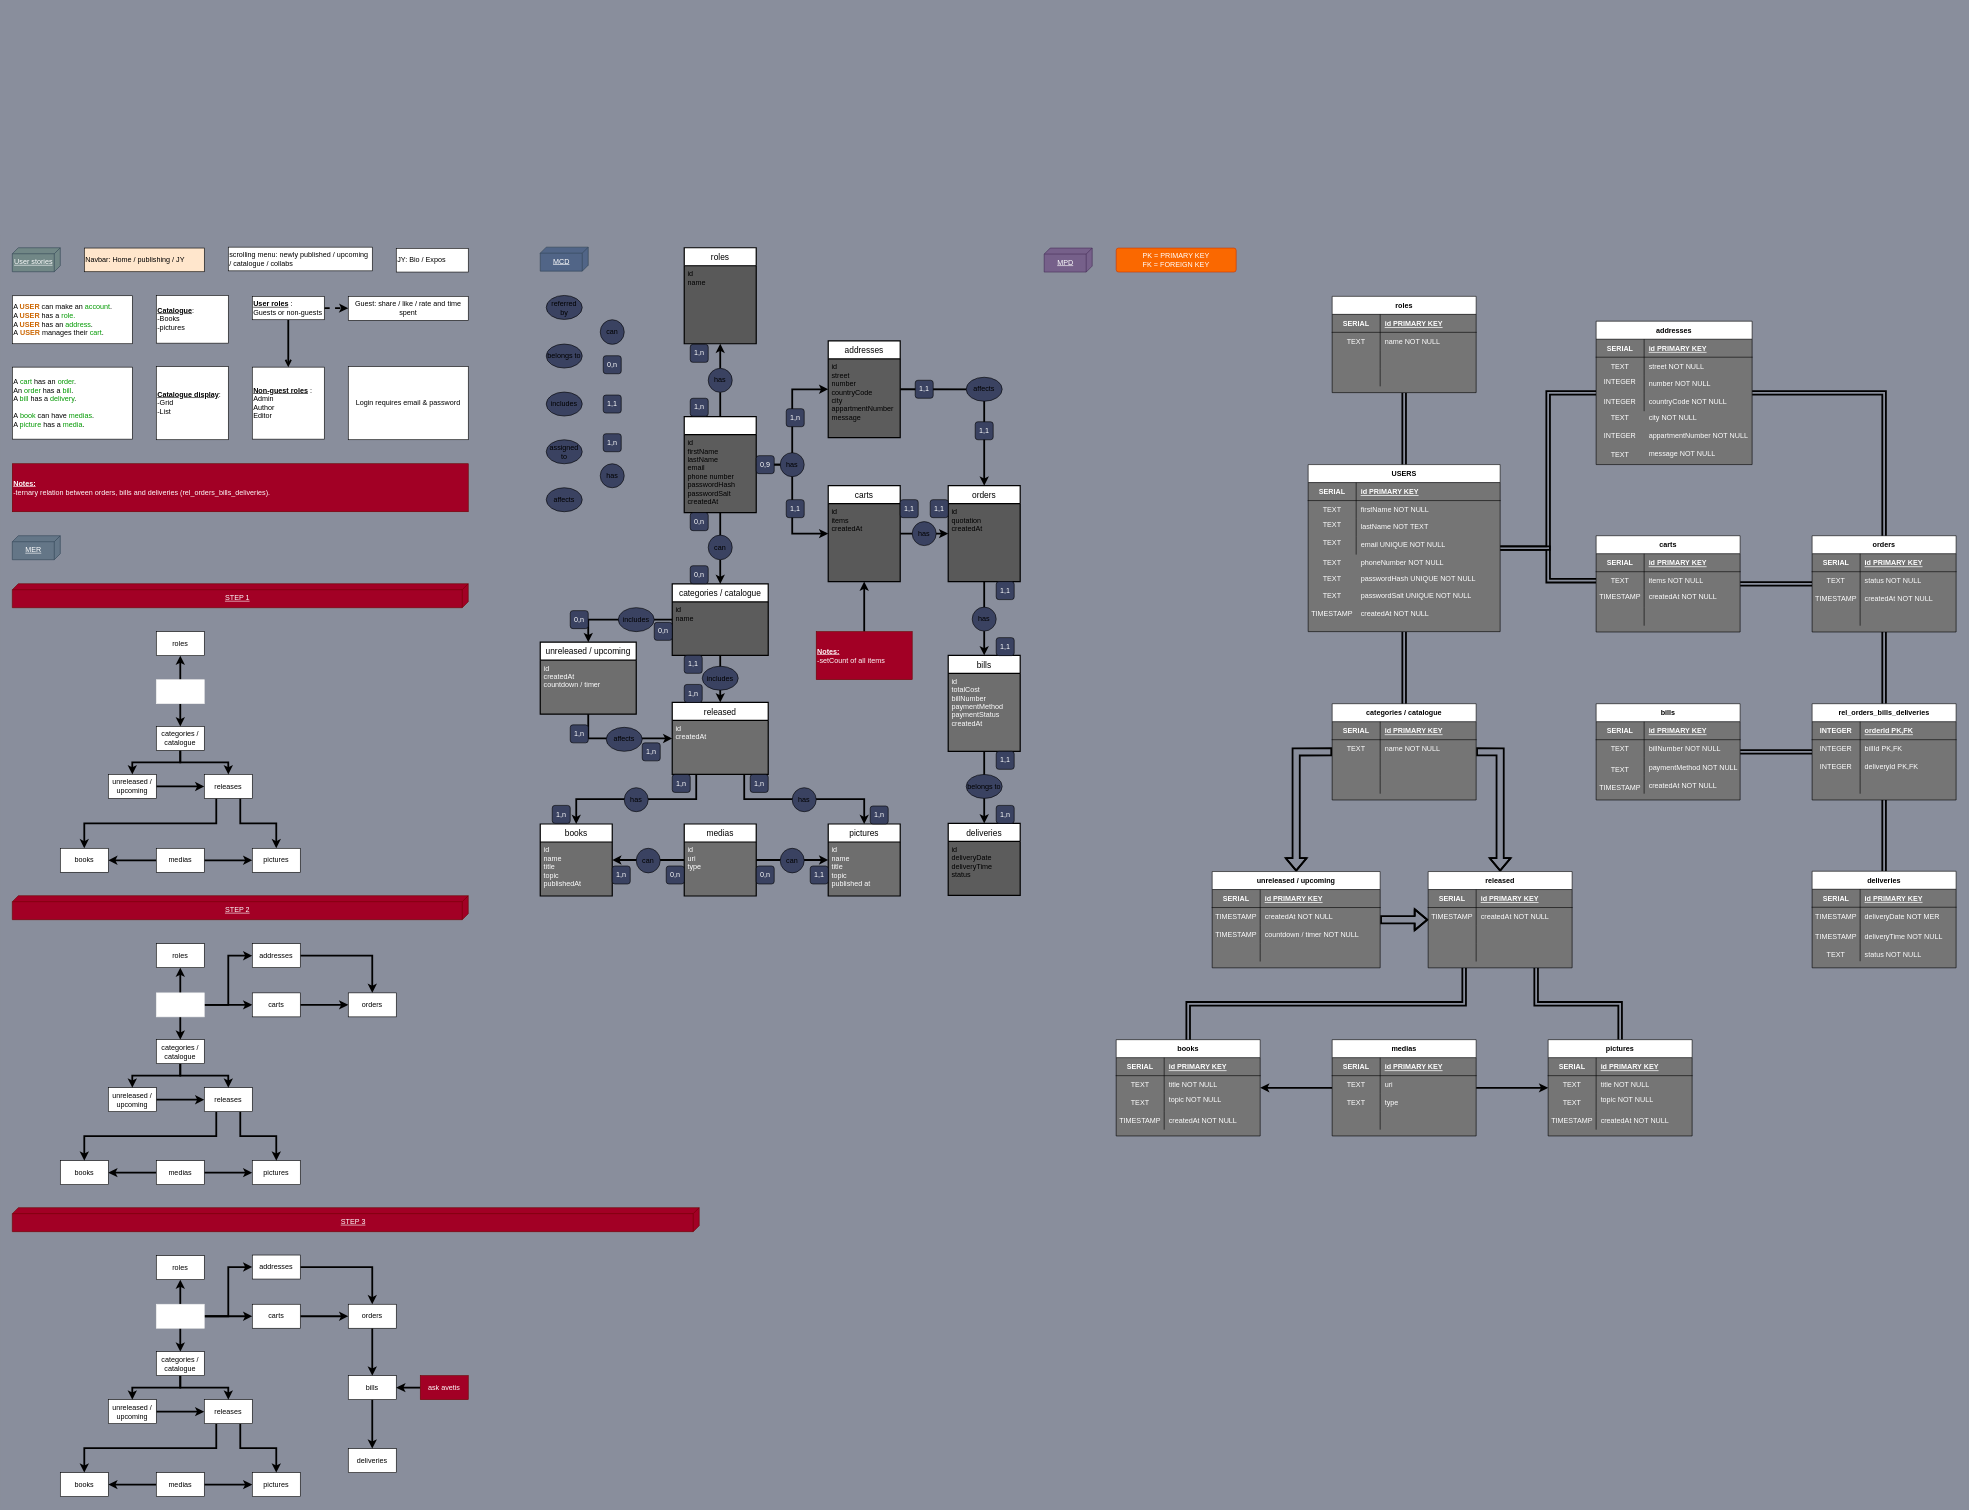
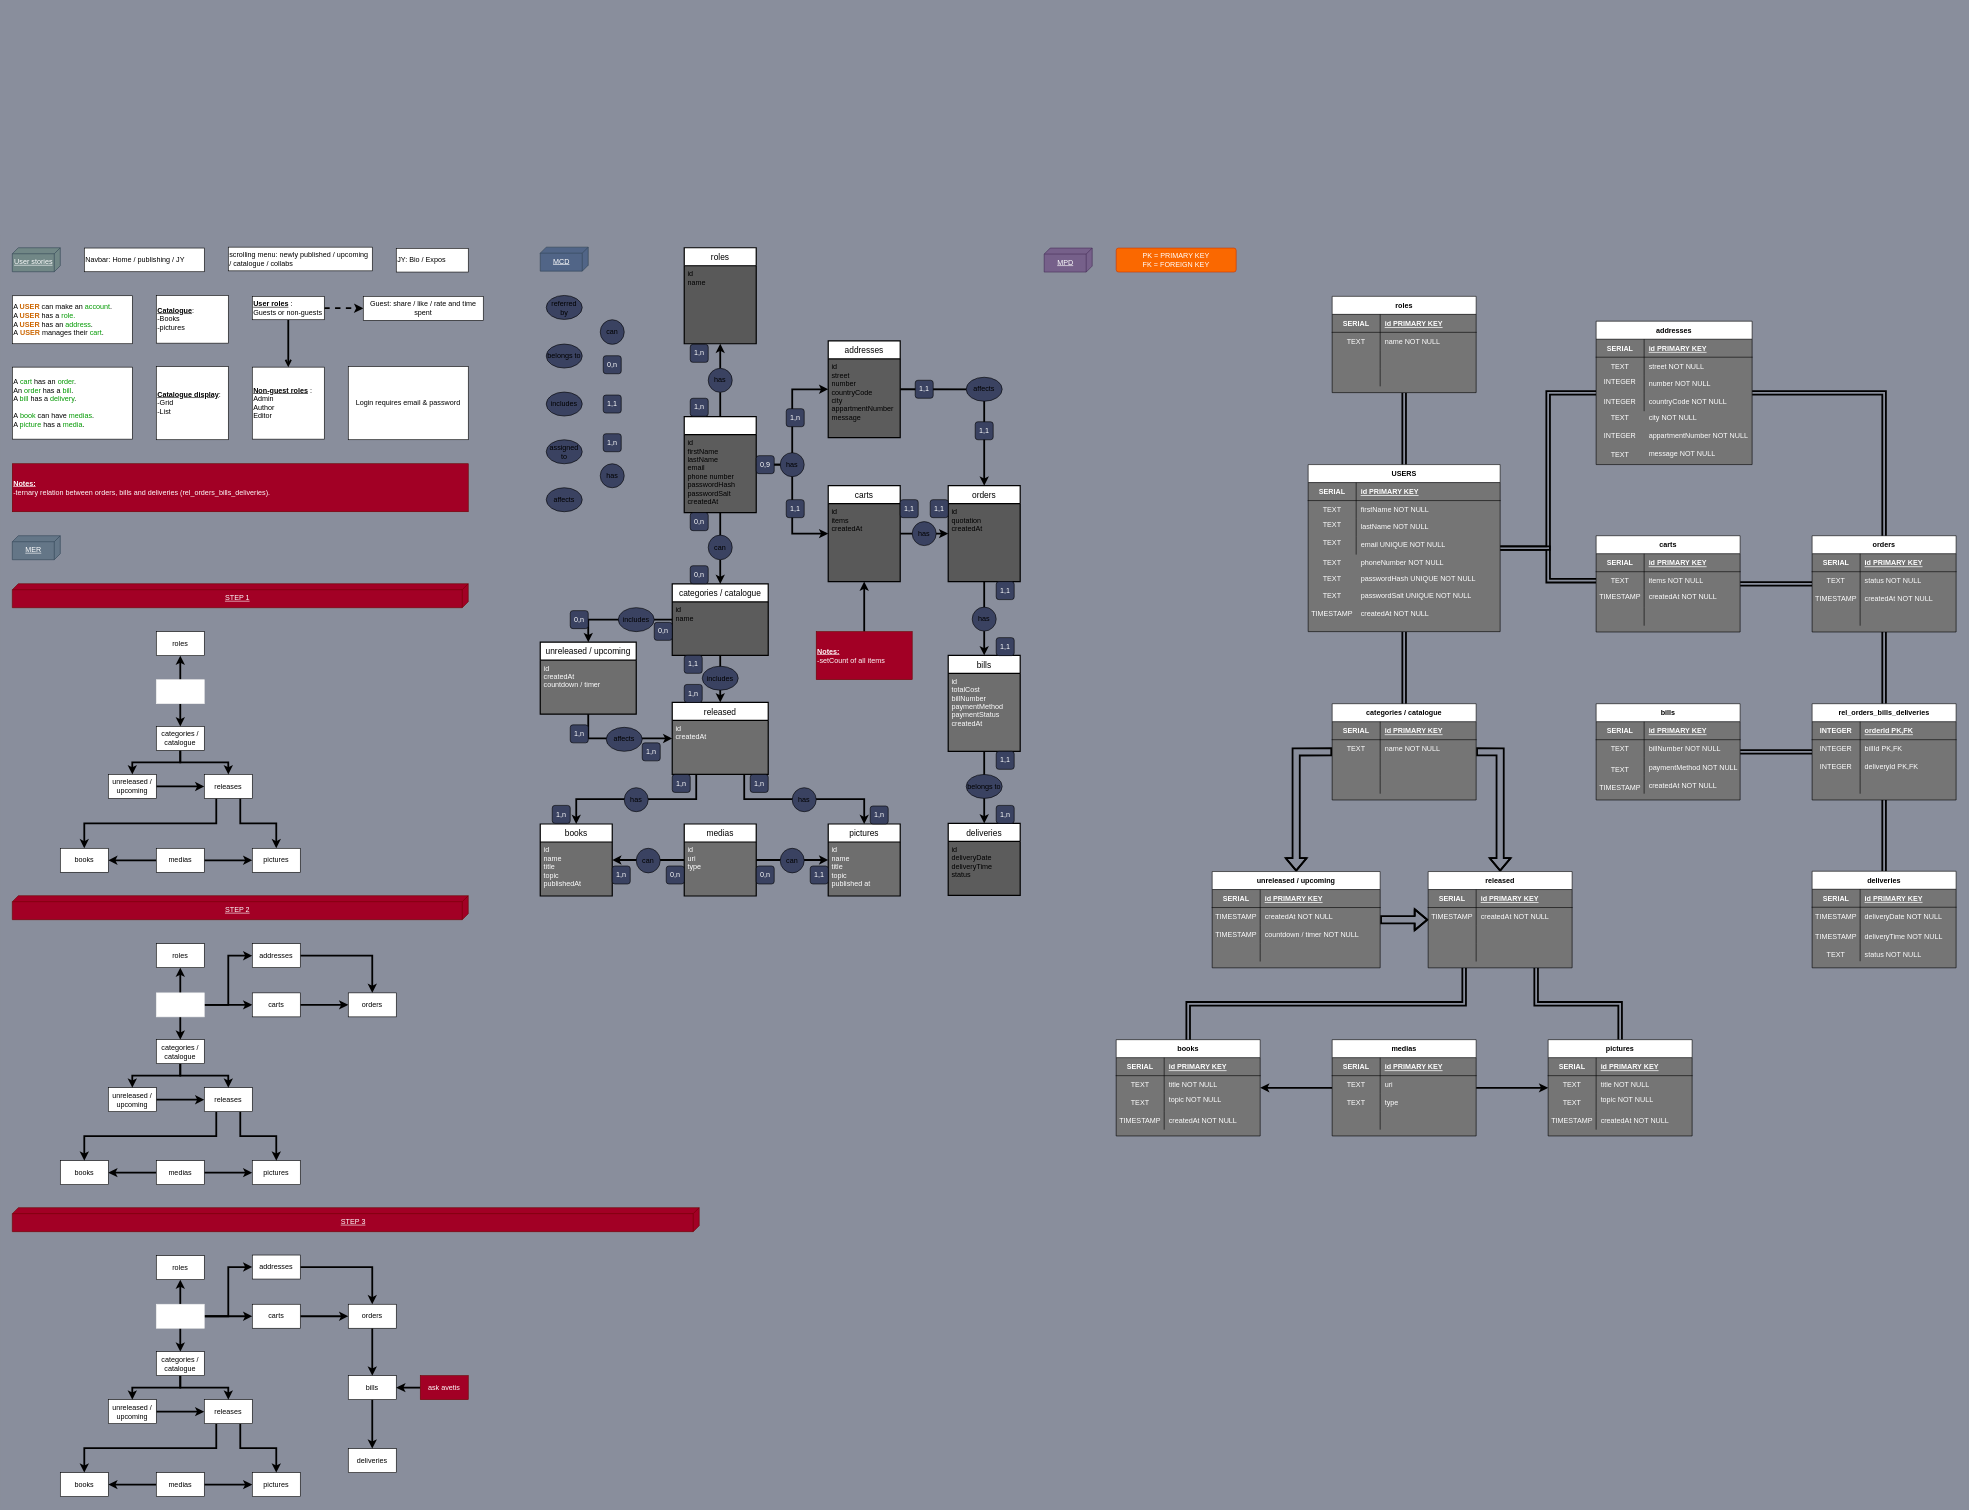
- <mxCell id="89" value="Navbar: Home / publishing / JY" style="rounded=0;arcSize=10;whiteSpace=wrap;html=1;align=left;fillColor=#ffe6cc;" parent="1" vertex="1"><mxGeometry x="140" y="21.5" width="200" height="39.5" as="geometry" /></mxCell>
+ <mxCell id="89" value="Navbar: Home / publishing / JY" style="rounded=0;arcSize=10;whiteSpace=wrap;html=1;align=left;" parent="1" vertex="1"><mxGeometry x="140" y="21.5" width="200" height="39.5" as="geometry" /></mxCell>
- <mxCell id="87" value="Guest: share / like / rate and time spent" style="rounded=0;arcSize=10;whiteSpace=wrap;html=1;align=center;" parent="1" vertex="1"><mxGeometry x="580" y="102" width="200" height="40" as="geometry" /></mxCell>
+ <mxCell id="87" value="Guest: share / like / rate and time spent" style="rounded=0;arcSize=10;whiteSpace=wrap;html=1;align=center;" parent="1" vertex="1"><mxGeometry x="605" y="102" width="200" height="40" as="geometry" /></mxCell>
- <mxCell id="218" value="lastName NOT TEXT" style="shape=partialRectangle;connectable=0;fillColor=none;top=0;left=0;bottom=0;right=0;align=left;spacingLeft=6;overflow=hidden;rounded=0;shadow=0;labelBackgroundColor=none;sketch=0;fontColor=#FFFFFF;" parent="1" vertex="1"><mxGeometry x="2260" y="470.93" width="240" height="30" as="geometry"><mxRectangle width="240" height="30" as="alternateBounds" /></mxGeometry></mxCell>
+ <mxCell id="218" value="lastName NOT NULL" style="shape=partialRectangle;connectable=0;fillColor=none;top=0;left=0;bottom=0;right=0;align=left;spacingLeft=6;overflow=hidden;rounded=0;shadow=0;labelBackgroundColor=none;sketch=0;fontColor=#FFFFFF;" parent="1" vertex="1"><mxGeometry x="2260" y="470.93" width="240" height="30" as="geometry"><mxRectangle width="240" height="30" as="alternateBounds" /></mxGeometry></mxCell>
- <mxCell id="287" value="deliveryDate NOT MER" style="shape=partialRectangle;connectable=0;fillColor=none;top=0;left=0;bottom=0;right=0;align=left;spacingLeft=6;overflow=hidden;rounded=0;shadow=0;labelBackgroundColor=none;sketch=0;fontColor=#FFFFFF;" parent="285" vertex="1"><mxGeometry x="80" width="160" height="30" as="geometry"><mxRectangle width="160" height="30" as="alternateBounds" /></mxGeometry></mxCell>
+ <mxCell id="287" value="deliveryDate NOT NULL" style="shape=partialRectangle;connectable=0;fillColor=none;top=0;left=0;bottom=0;right=0;align=left;spacingLeft=6;overflow=hidden;rounded=0;shadow=0;labelBackgroundColor=none;sketch=0;fontColor=#FFFFFF;" parent="285" vertex="1"><mxGeometry x="80" width="160" height="30" as="geometry"><mxRectangle width="160" height="30" as="alternateBounds" /></mxGeometry></mxCell>
